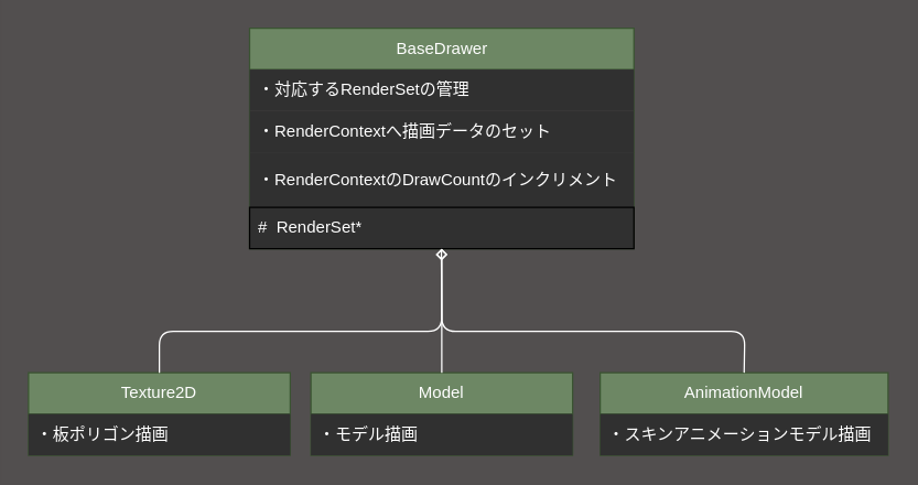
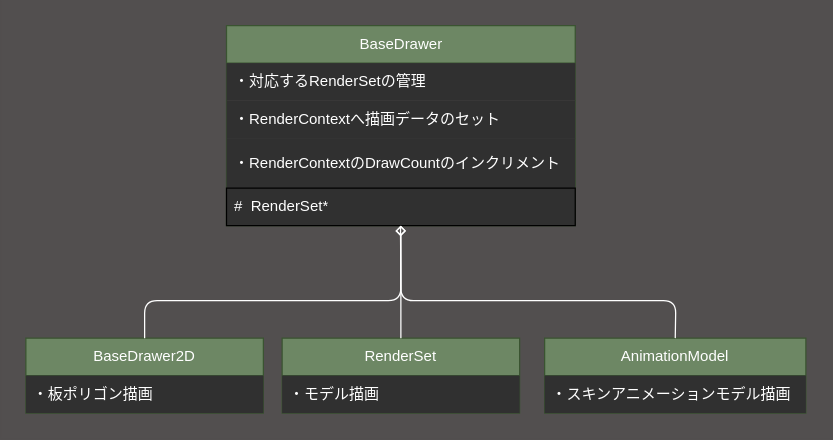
- <mxCell id="9" value="Texture2D" style="swimlane;fontStyle=0;childLayout=stackLayout;horizontal=1;startSize=30;horizontalStack=0;resizeParent=1;resizeParentMax=0;resizeLast=0;collapsible=1;marginBottom=0;whiteSpace=wrap;html=1;fillColor=#6d8764;fontColor=#ffffff;strokeColor=#3A5431;" parent="8" vertex="1"><mxGeometry width="190" height="60" as="geometry" /></mxCell>
+ <mxCell id="9" value="BaseDrawer2D" style="swimlane;fontStyle=0;childLayout=stackLayout;horizontal=1;startSize=30;horizontalStack=0;resizeParent=1;resizeParentMax=0;resizeLast=0;collapsible=1;marginBottom=0;whiteSpace=wrap;html=1;fillColor=#6d8764;fontColor=#ffffff;strokeColor=#3A5431;" parent="8" vertex="1"><mxGeometry width="190" height="60" as="geometry" /></mxCell>
- <mxCell id="12" value="Model" style="swimlane;fontStyle=0;childLayout=stackLayout;horizontal=1;startSize=30;horizontalStack=0;resizeParent=1;resizeParentMax=0;resizeLast=0;collapsible=1;marginBottom=0;whiteSpace=wrap;html=1;fillColor=#6d8764;fontColor=#ffffff;strokeColor=#3A5431;" parent="11" vertex="1"><mxGeometry width="190" height="60" as="geometry" /></mxCell>
+ <mxCell id="12" value="RenderSet" style="swimlane;fontStyle=0;childLayout=stackLayout;horizontal=1;startSize=30;horizontalStack=0;resizeParent=1;resizeParentMax=0;resizeLast=0;collapsible=1;marginBottom=0;whiteSpace=wrap;html=1;fillColor=#6d8764;fontColor=#ffffff;strokeColor=#3A5431;" parent="11" vertex="1"><mxGeometry width="190" height="60" as="geometry" /></mxCell>
